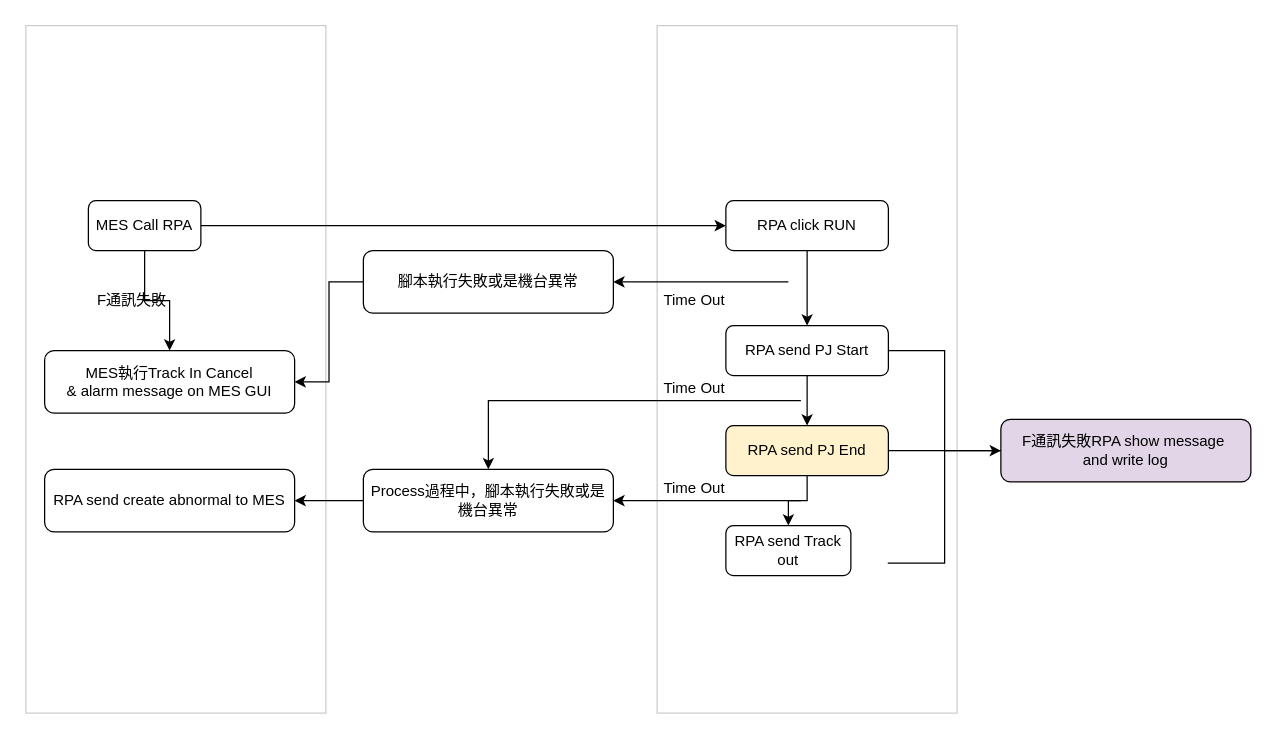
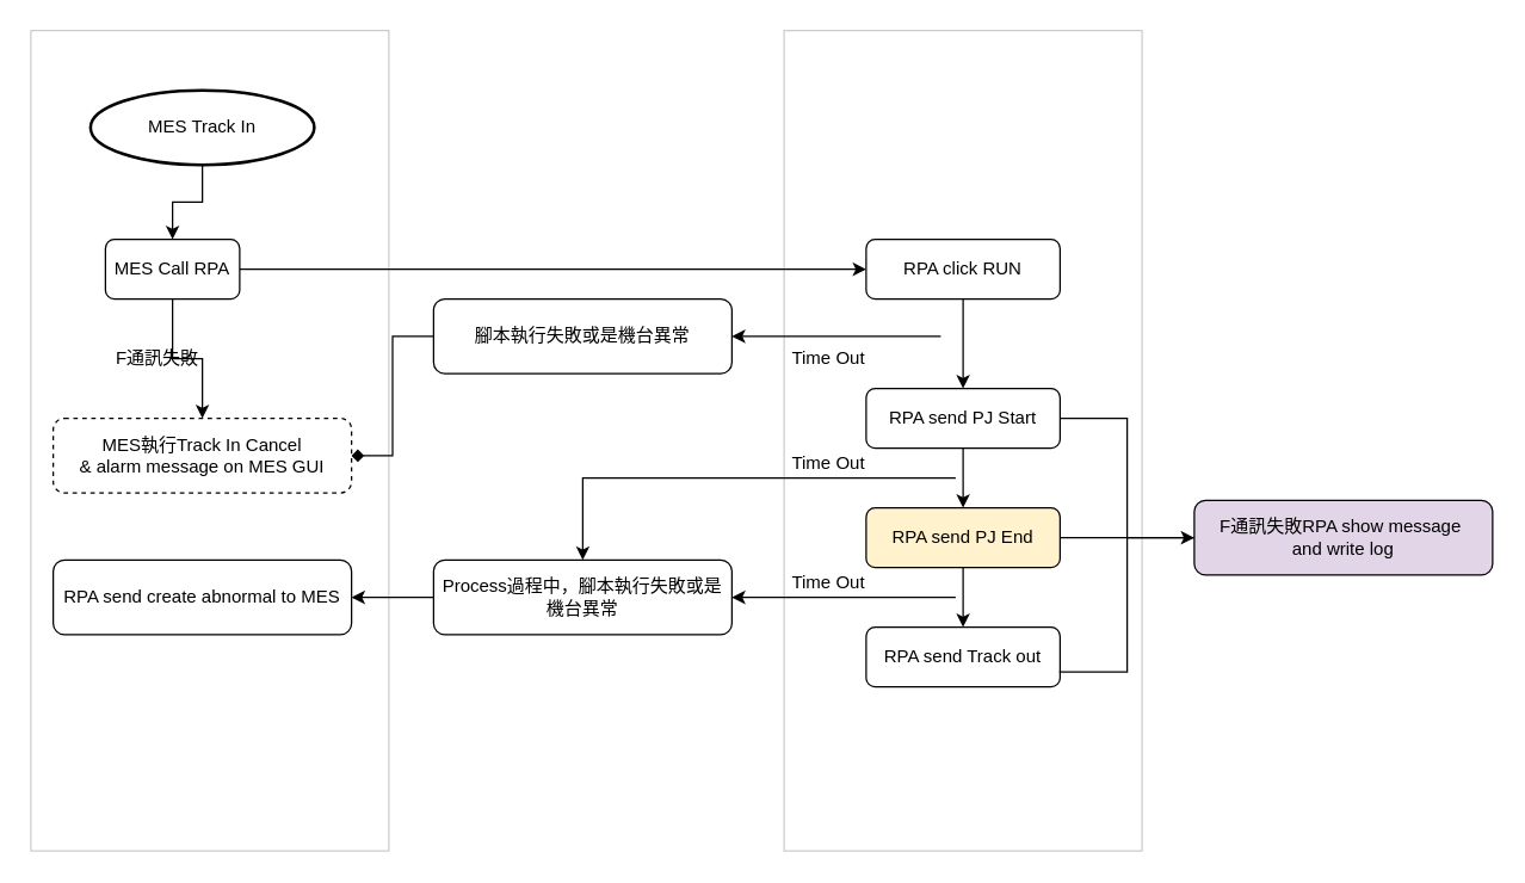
+ <mxCell id="9" value="MES Track In" style="strokeWidth=2;html=1;shape=mxgraph.flowchart.start_1;whiteSpace=wrap;" vertex="1" parent="1"><mxGeometry x="60" y="60" width="150" height="50" as="geometry" /></mxCell>
+ <mxCell id="8" value="" style="edgeStyle=orthogonalEdgeStyle;rounded=0;orthogonalLoop=1;jettySize=auto;html=1;" edge="1" parent="1" source="9" target="6"><mxGeometry relative="1" as="geometry" /></mxCell>
- <mxCell id="7" value="&lt;div&gt;MES執行Track In Cancel&lt;/div&gt;&lt;div&gt;&lt;div&gt;&amp;amp; alarm message on MES GUI&lt;/div&gt;&lt;/div&gt;" style="rounded=1;whiteSpace=wrap;html=1;" vertex="1" parent="1"><mxGeometry x="35" y="280" width="200" height="50" as="geometry" /></mxCell>
+ <mxCell id="7" value="&lt;div&gt;MES執行Track In Cancel&lt;/div&gt;&lt;div&gt;&lt;div&gt;&amp;amp; alarm message on MES GUI&lt;/div&gt;&lt;/div&gt;" style="rounded=1;whiteSpace=wrap;html=1;dashed=1;" vertex="1" parent="1"><mxGeometry x="35" y="280" width="200" height="50" as="geometry" /></mxCell>
- <mxCell id="23" style="edgeStyle=orthogonalEdgeStyle;rounded=0;orthogonalLoop=1;jettySize=auto;html=1;exitX=0;exitY=0.5;exitDx=0;exitDy=0;entryX=1;entryY=0.5;entryDx=0;entryDy=0;" edge="1" parent="1" source="24" target="7"><mxGeometry relative="1" as="geometry" /></mxCell>
+ <mxCell id="23" style="edgeStyle=orthogonalEdgeStyle;rounded=0;orthogonalLoop=1;jettySize=auto;html=1;exitX=0;exitY=0.5;exitDx=0;exitDy=0;entryX=1;entryY=0.5;entryDx=0;entryDy=0;endArrow=diamond;" edge="1" parent="1" source="24" target="7"><mxGeometry relative="1" as="geometry" /></mxCell>
- <mxCell id="18" value="&lt;div&gt;RPA send Track out&lt;/div&gt;" style="rounded=1;whiteSpace=wrap;html=1;" vertex="1" parent="1"><mxGeometry x="580" y="420" width="100" height="40" as="geometry" /></mxCell>
+ <mxCell id="18" value="&lt;div&gt;RPA send Track out&lt;/div&gt;" style="rounded=1;whiteSpace=wrap;html=1;" vertex="1" parent="1"><mxGeometry x="580" y="420" width="130" height="40" as="geometry" /></mxCell>
